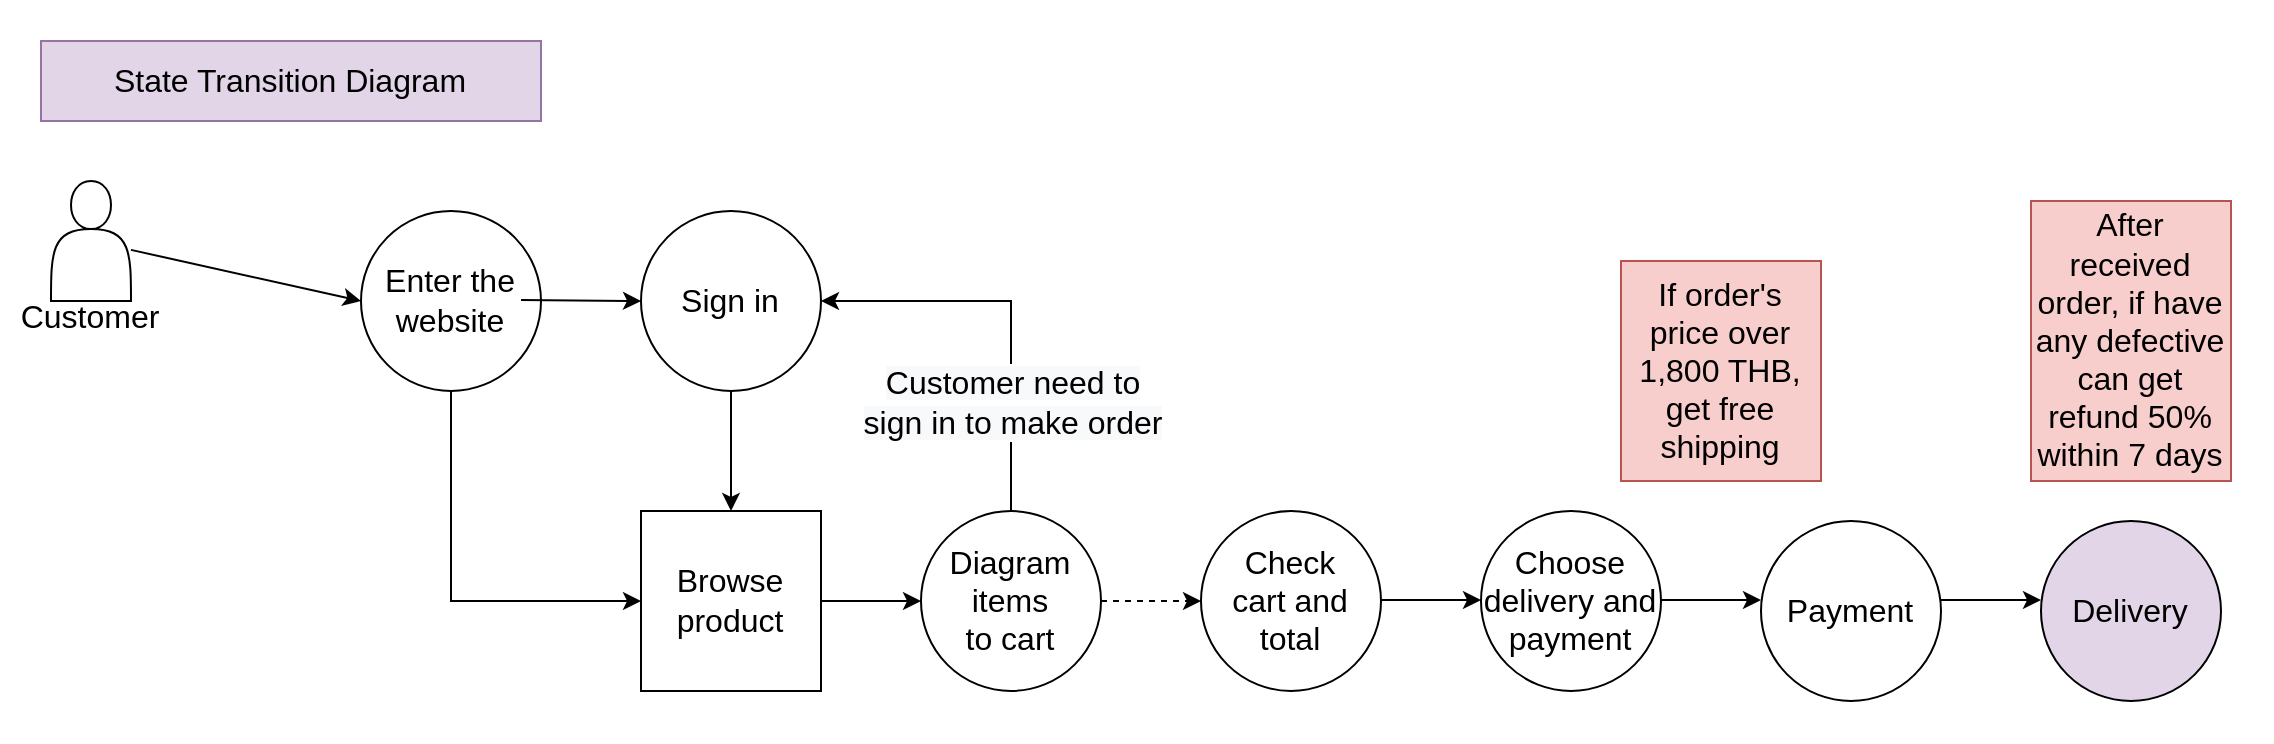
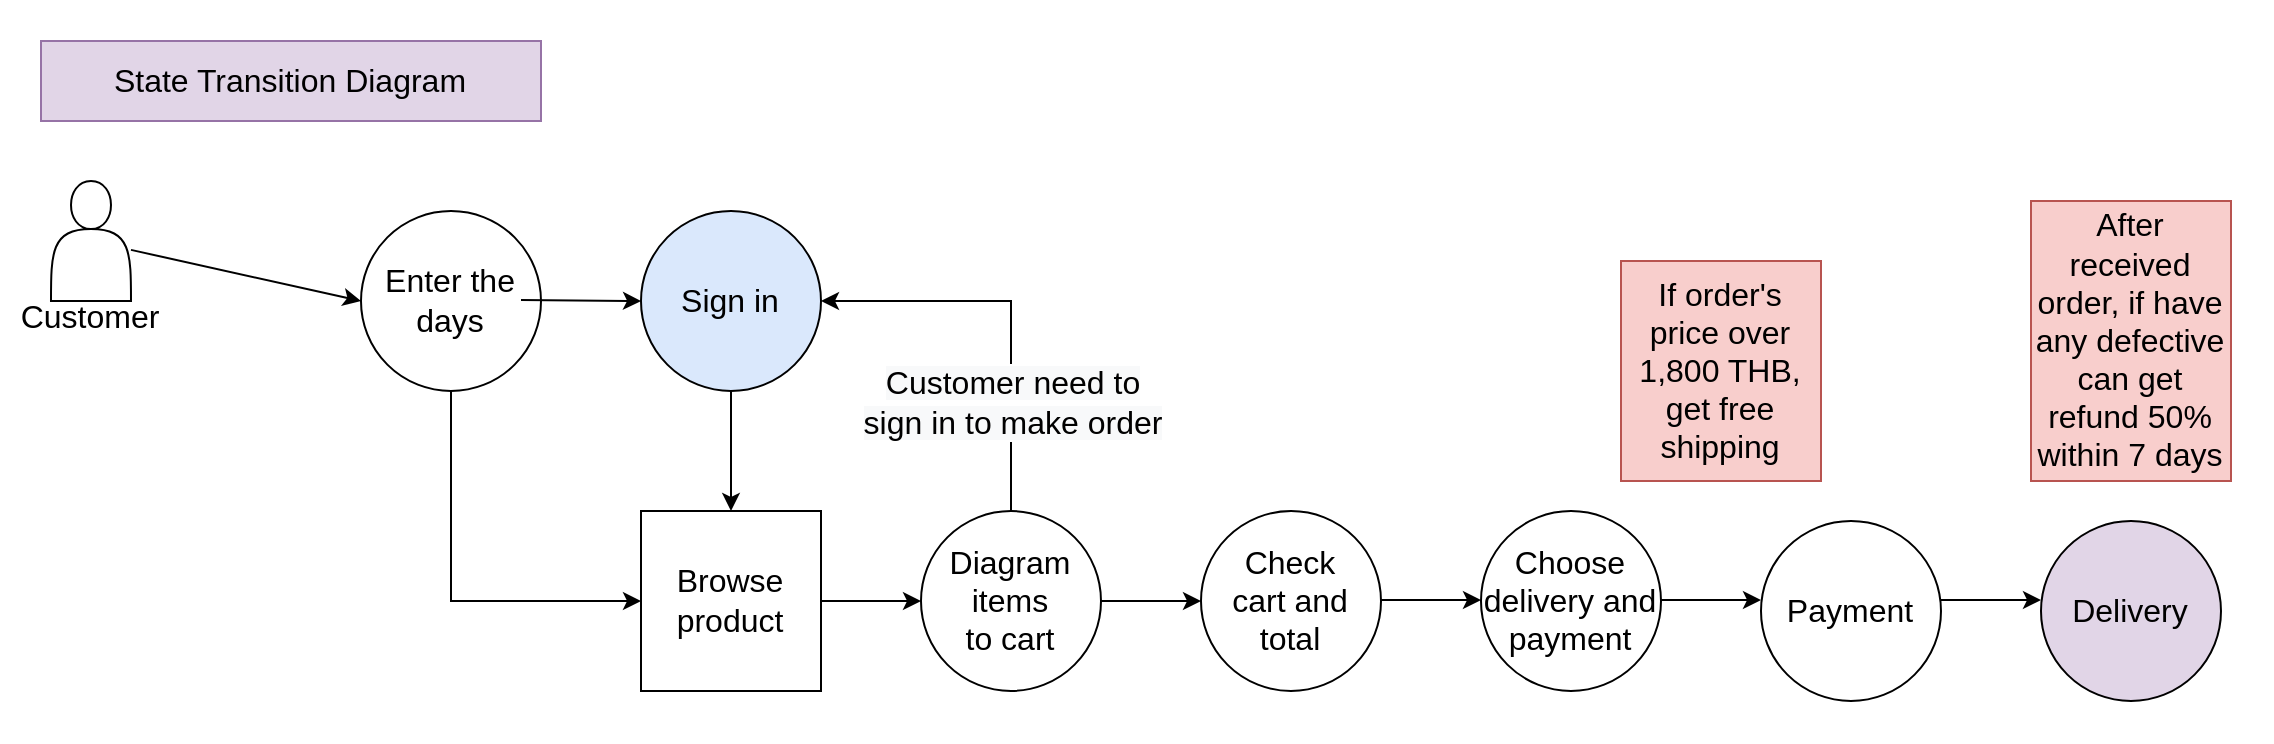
- <mxCell id="4" value="Enter the website" style="ellipse;whiteSpace=wrap;html=1;aspect=fixed;fontSize=16;" vertex="1" parent="1"><mxGeometry x="180" y="105" width="90" height="90" as="geometry" /></mxCell>
+ <mxCell id="4" value="Enter the days" style="ellipse;whiteSpace=wrap;html=1;aspect=fixed;fontSize=16;" vertex="1" parent="1"><mxGeometry x="180" y="105" width="90" height="90" as="geometry" /></mxCell>
- <mxCell id="5" value="Sign in" style="ellipse;whiteSpace=wrap;html=1;aspect=fixed;fontSize=16;" vertex="1" parent="1"><mxGeometry x="320" y="105" width="90" height="90" as="geometry" /></mxCell>
+ <mxCell id="5" value="Sign in" style="ellipse;whiteSpace=wrap;html=1;aspect=fixed;fontSize=16;fillColor=#dae8fc;" vertex="1" parent="1"><mxGeometry x="320" y="105" width="90" height="90" as="geometry" /></mxCell>
- <mxCell id="16" value="" style="endArrow=classic;html=1;rounded=0;fontSize=16;exitX=1;exitY=0.5;exitDx=0;exitDy=0;entryX=0;entryY=0.5;entryDx=0;entryDy=0;dashed=1;" edge="1" parent="1" source="7" target="8"><mxGeometry width="50" height="50" relative="1" as="geometry"><mxPoint x="380" y="180" as="sourcePoint" /><mxPoint x="430" y="130" as="targetPoint" /></mxGeometry></mxCell>
+ <mxCell id="16" value="" style="endArrow=classic;html=1;rounded=0;fontSize=16;exitX=1;exitY=0.5;exitDx=0;exitDy=0;entryX=0;entryY=0.5;entryDx=0;entryDy=0;" edge="1" parent="1" source="7" target="8"><mxGeometry width="50" height="50" relative="1" as="geometry"><mxPoint x="380" y="180" as="sourcePoint" /><mxPoint x="430" y="130" as="targetPoint" /></mxGeometry></mxCell>
